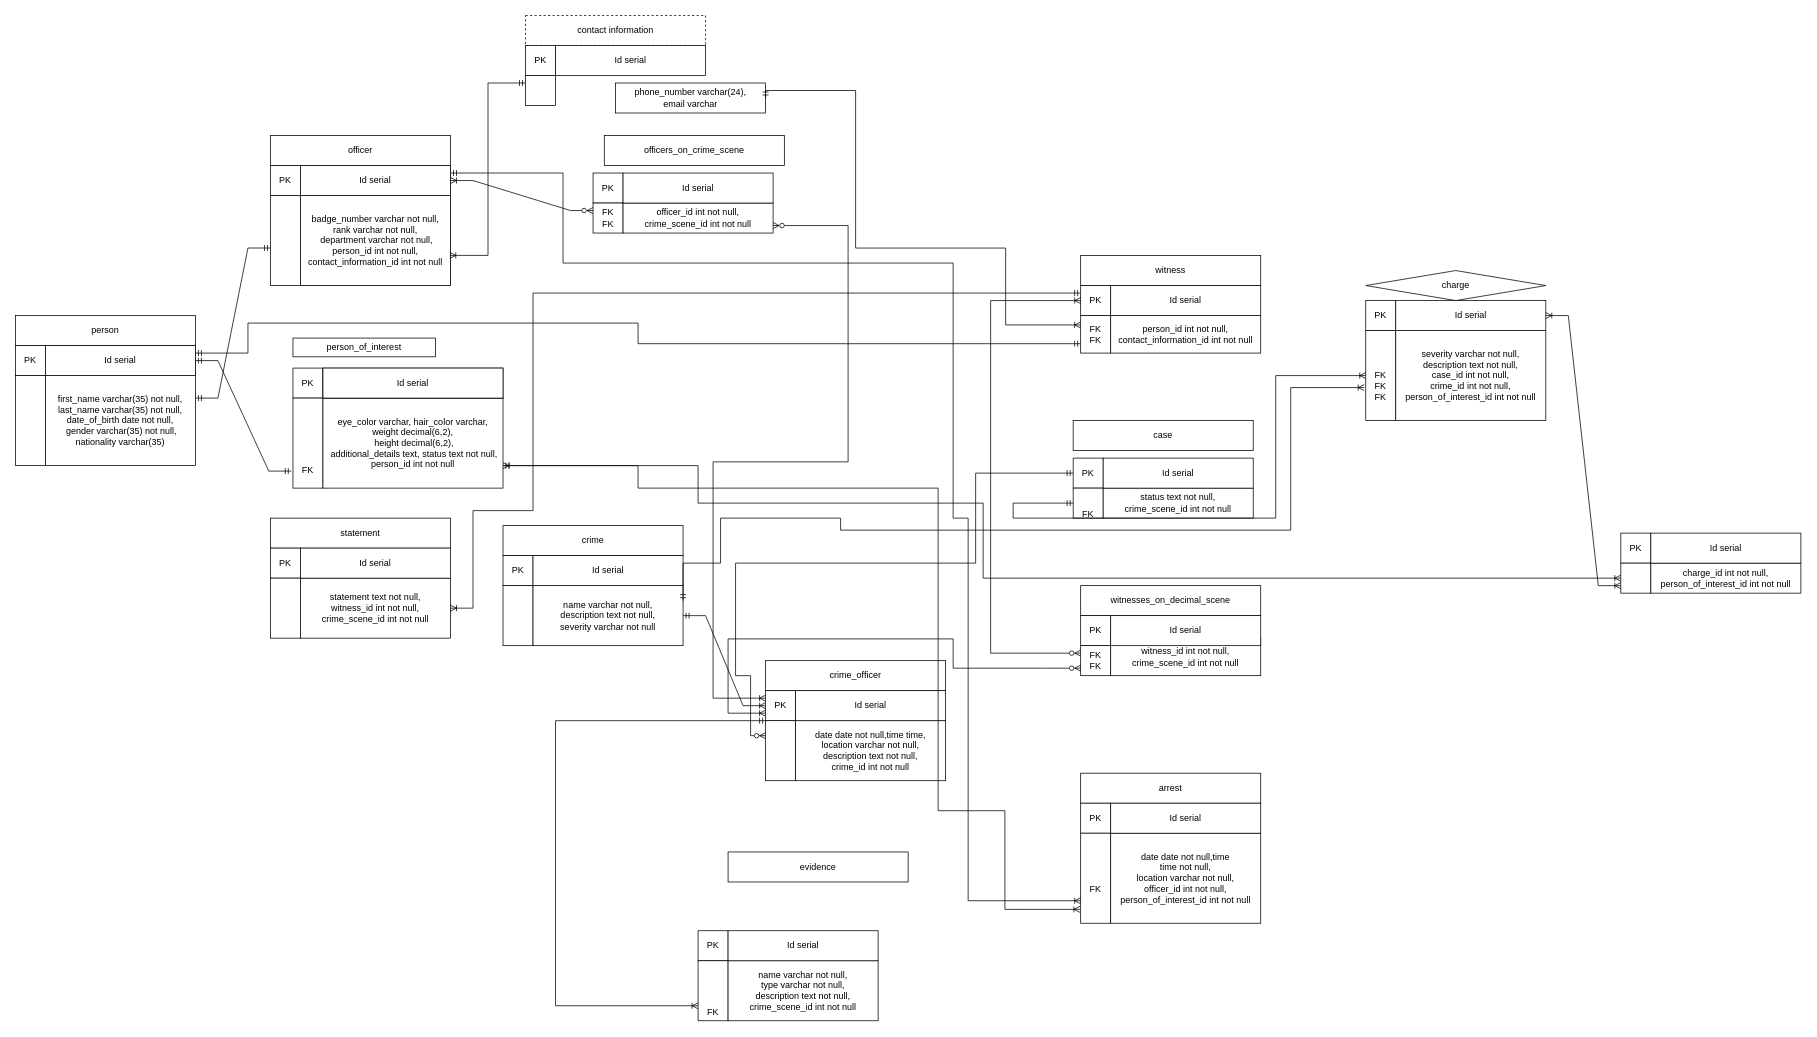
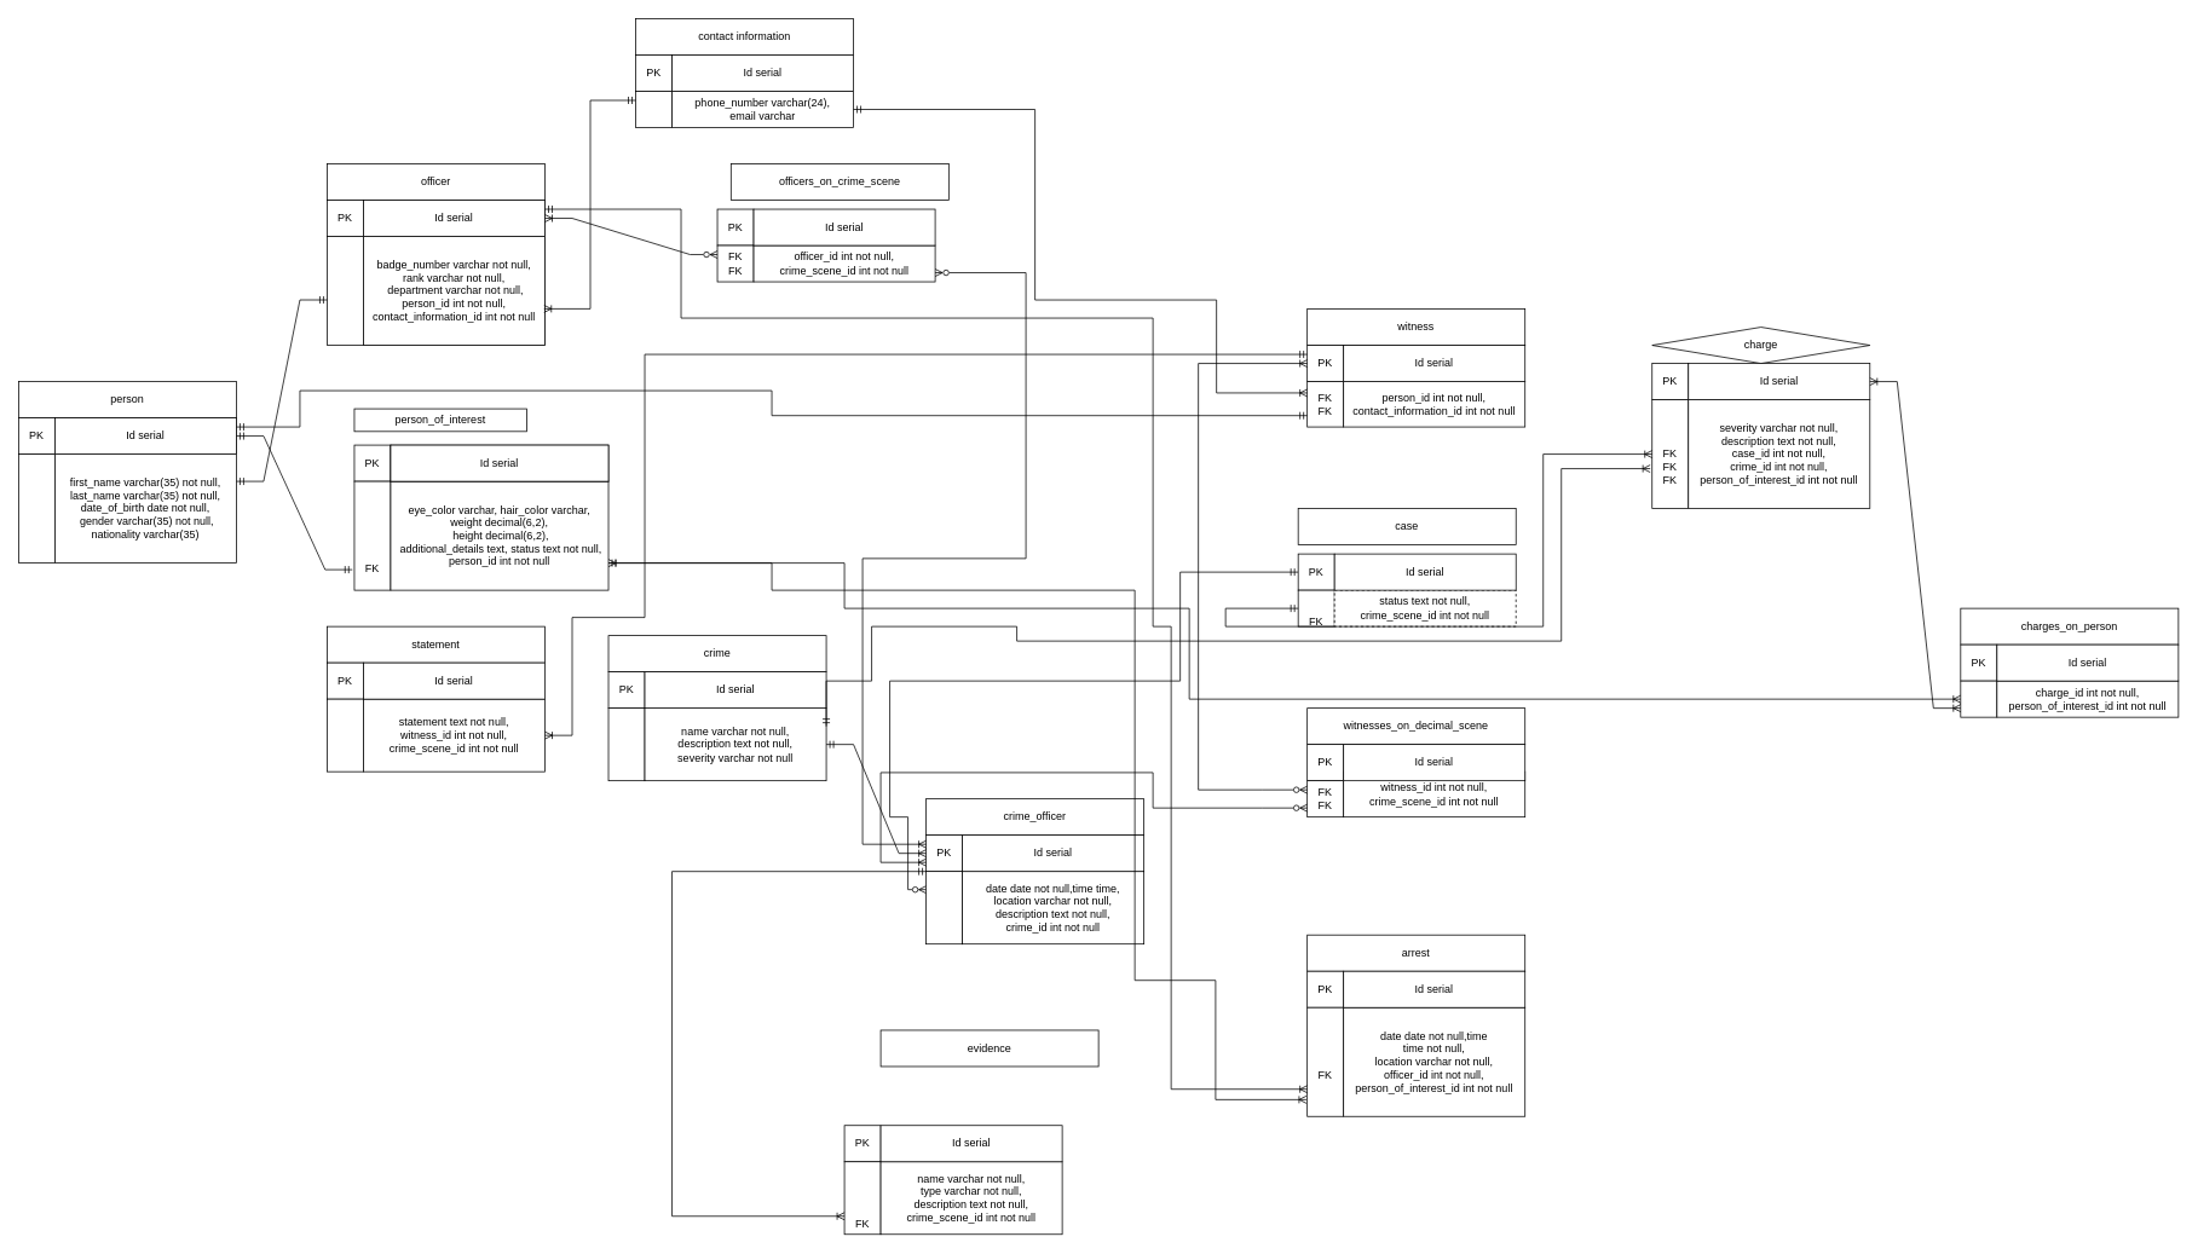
- <mxCell id="6" value="contact information" style="rounded=0;whiteSpace=wrap;html=1;dashed=1;" vertex="1" parent="1"><mxGeometry x="700" y="20" width="240" height="40" as="geometry" /></mxCell>
+ <mxCell id="6" value="contact information" style="rounded=0;whiteSpace=wrap;html=1;" vertex="1" parent="1"><mxGeometry x="700" y="20" width="240" height="40" as="geometry" /></mxCell>
- <mxCell id="57" value="phone_number varchar(24),&lt;br&gt;email varchar" style="rounded=0;whiteSpace=wrap;html=1;" vertex="1" parent="1"><mxGeometry x="820" y="110" width="200" height="40" as="geometry" /></mxCell>
+ <mxCell id="57" value="phone_number varchar(24),&lt;br&gt;email varchar" style="rounded=0;whiteSpace=wrap;html=1;" vertex="1" parent="1"><mxGeometry x="740" y="100" width="200" height="40" as="geometry" /></mxCell>
- <mxCell id="50" value="status text not null,&lt;br&gt;crime_scene_id int not null" style="rounded=0;whiteSpace=wrap;html=1;" vertex="1" parent="1"><mxGeometry x="1470" y="650" width="200" height="40" as="geometry" /></mxCell>
+ <mxCell id="50" value="status text not null,&lt;br&gt;crime_scene_id int not null" style="rounded=0;whiteSpace=wrap;html=1;dashed=1;" vertex="1" parent="1"><mxGeometry x="1470" y="650" width="200" height="40" as="geometry" /></mxCell>
+ <mxCell id="5" value="charges_on_person" style="rounded=0;whiteSpace=wrap;html=1;" vertex="1" parent="1"><mxGeometry x="2160" y="670" width="240" height="40" as="geometry" /></mxCell>
